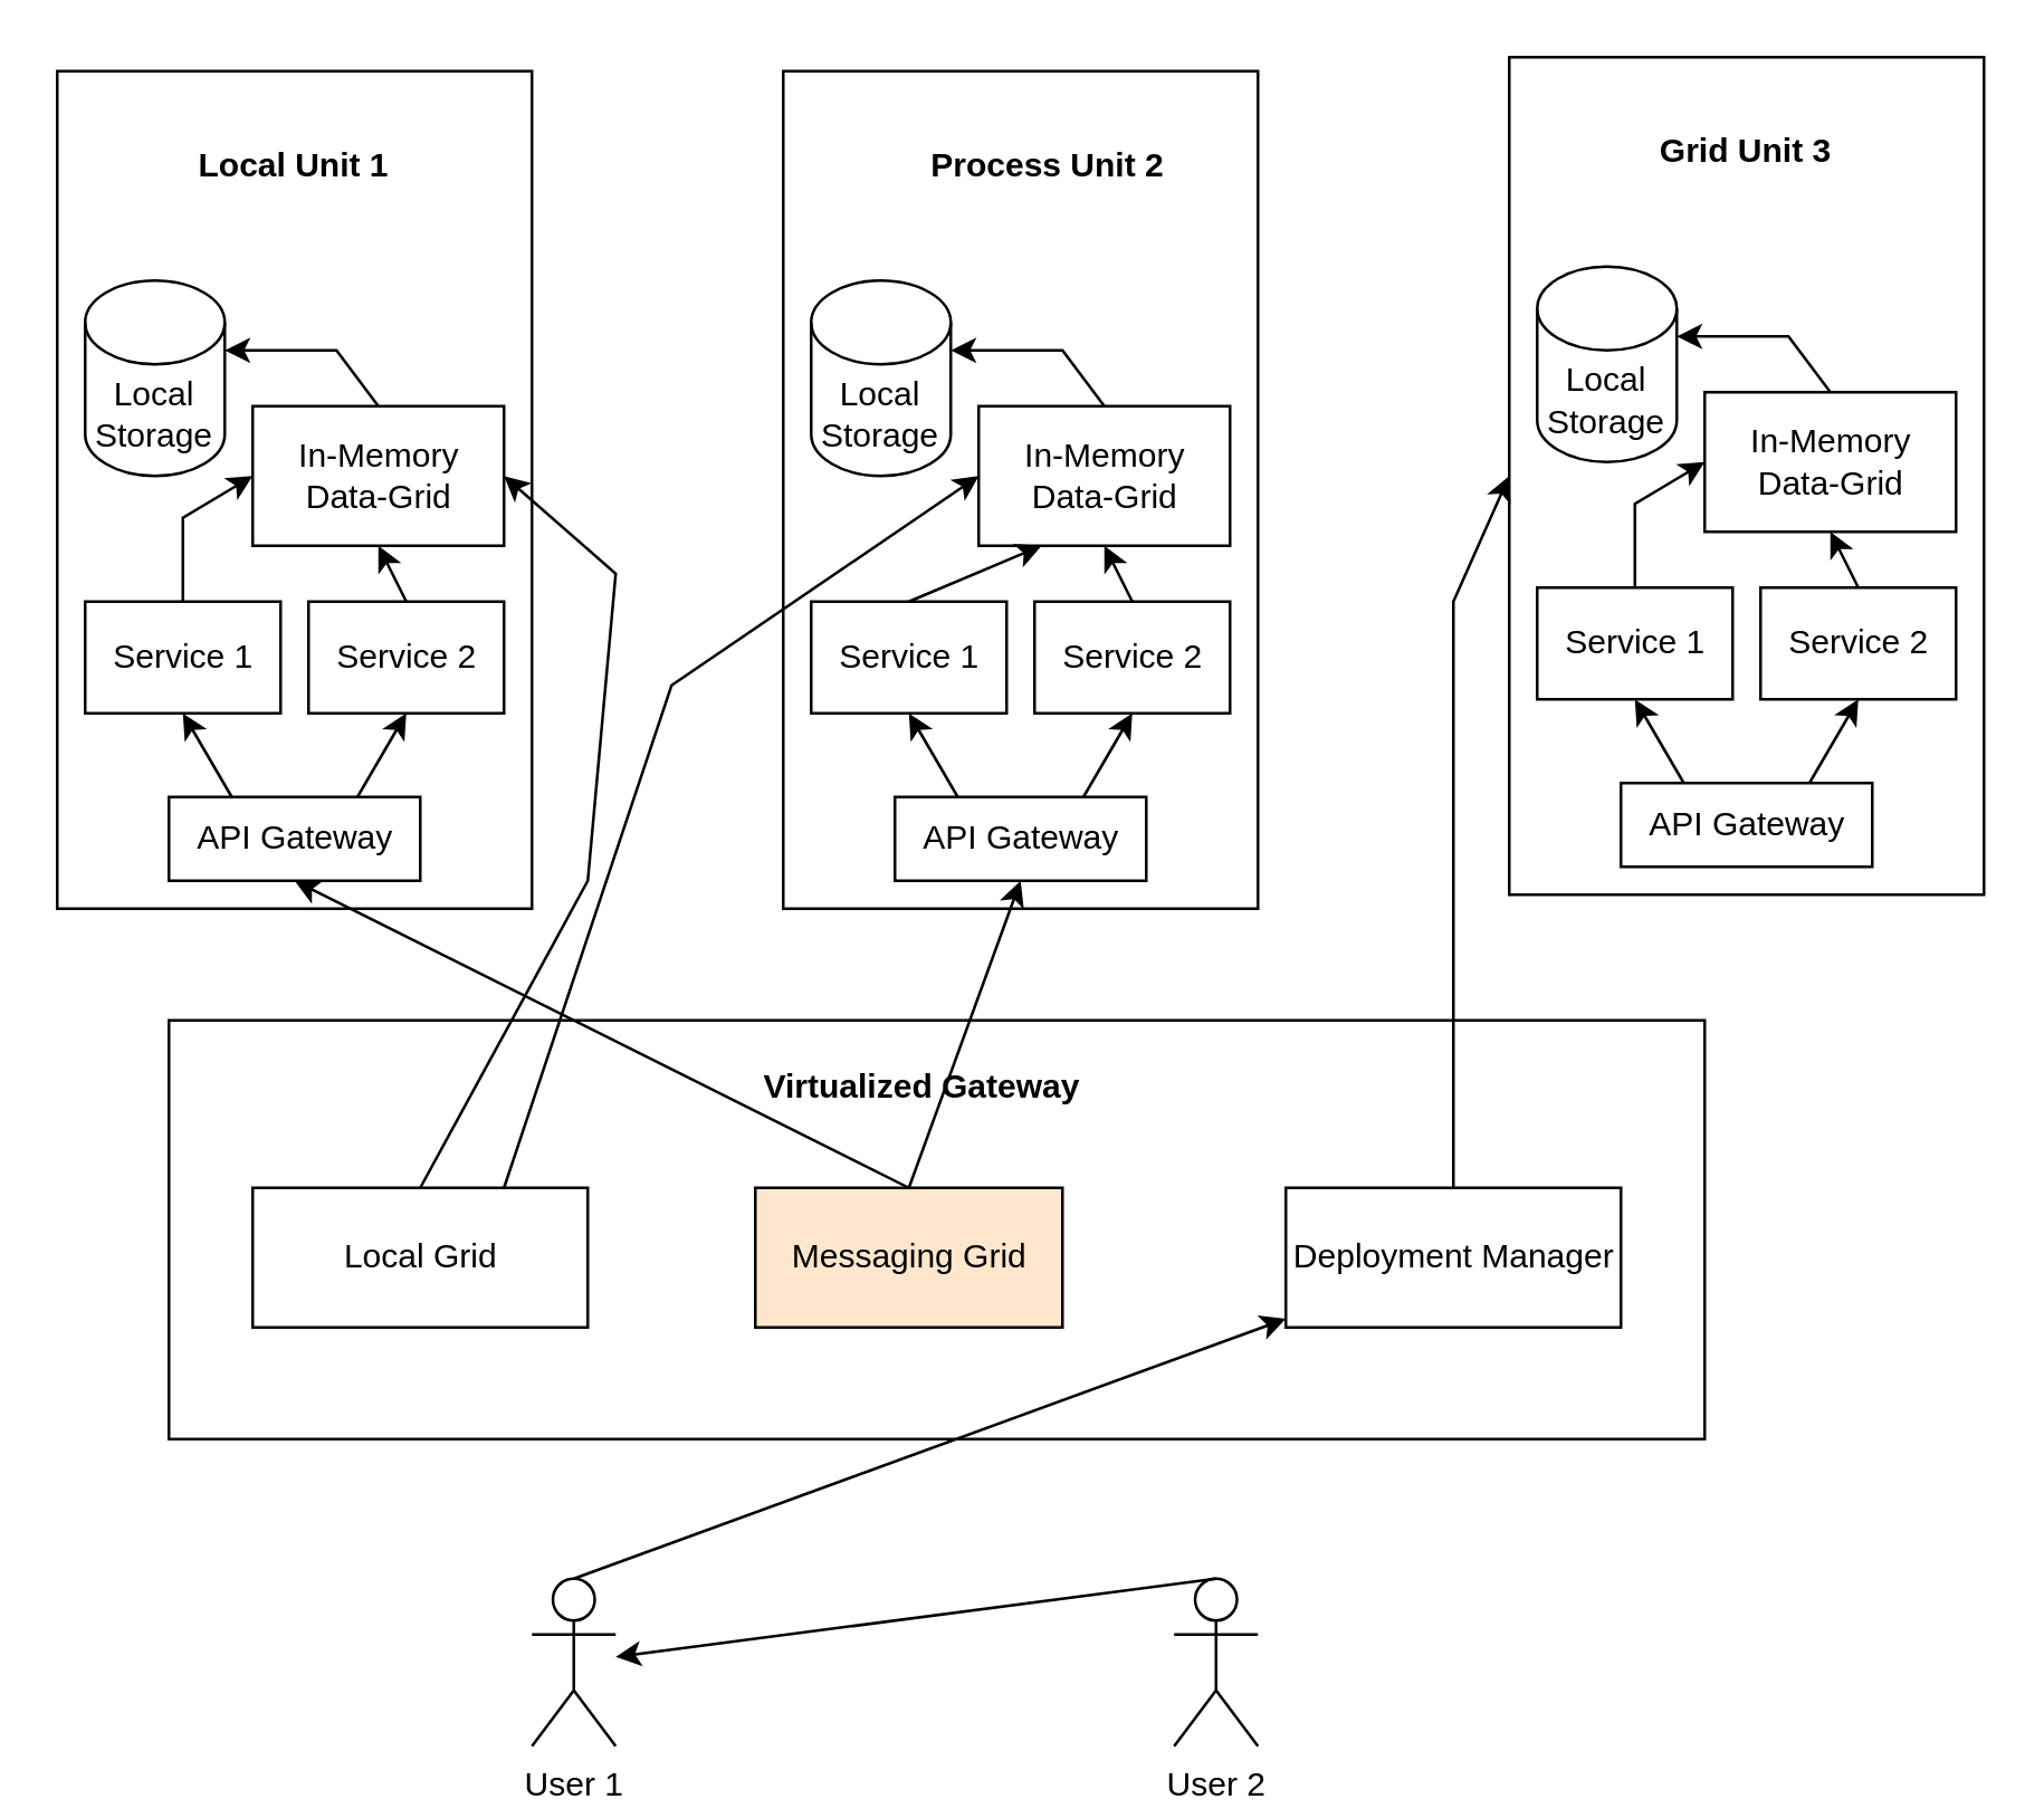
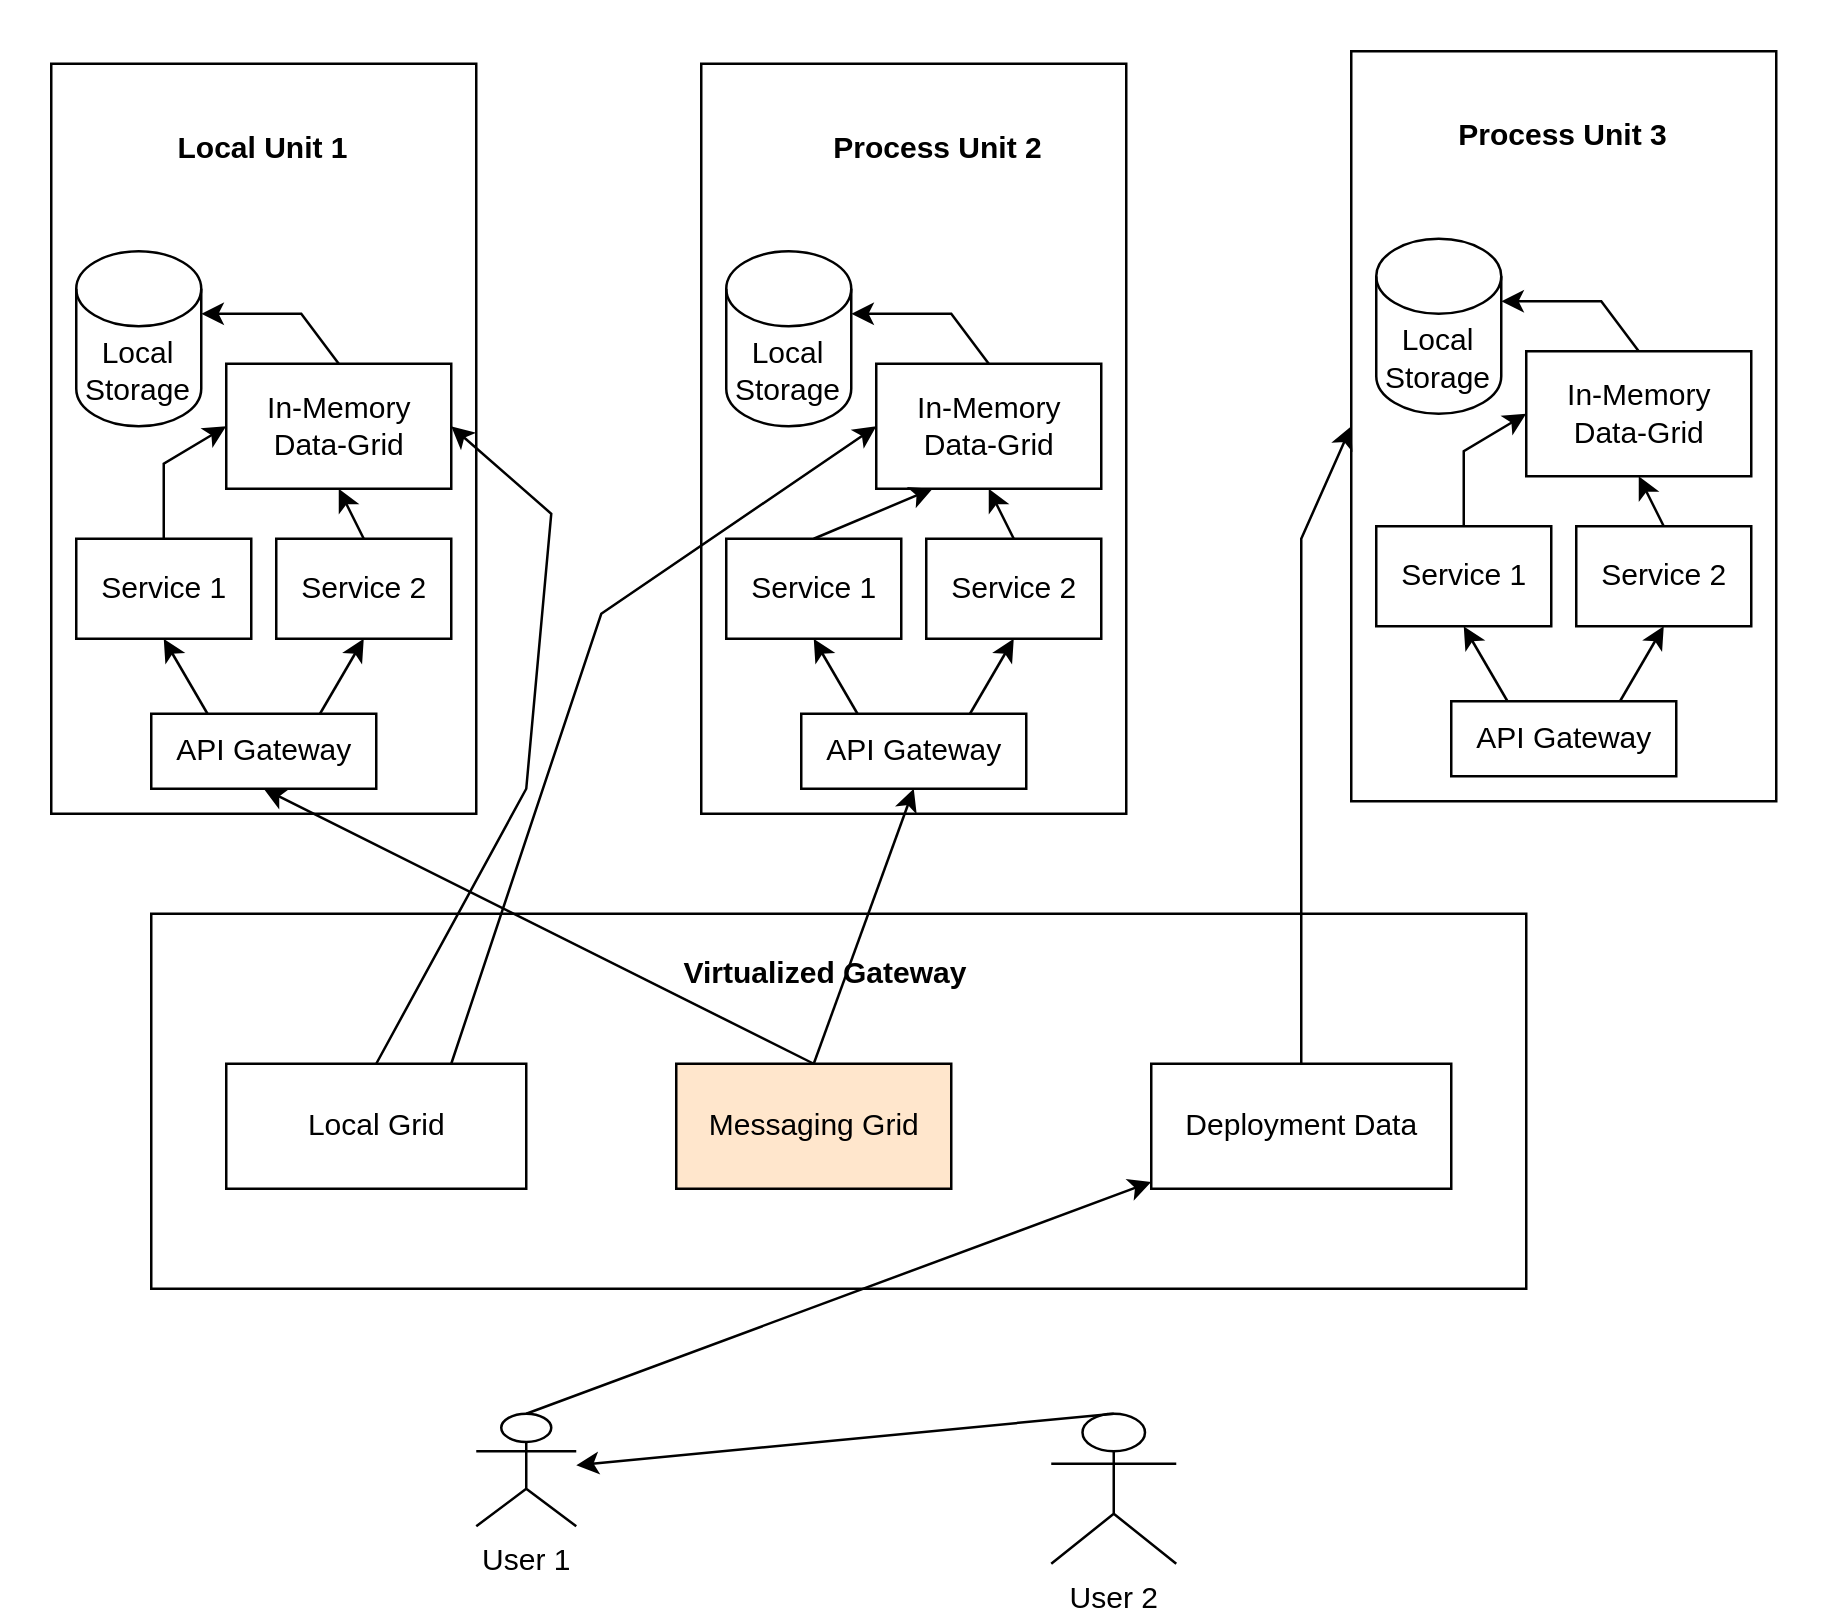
- <mxCell id="41" value="Grid Unit 3" style="text;align=center;fontStyle=1;verticalAlign=middle;spacingLeft=3;spacingRight=3;strokeColor=none;rotatable=0;points=[[0,0.5],[1,0.5]];portConstraint=eastwest;" vertex="1" parent="1"><mxGeometry x="585" y="40" width="80" height="26" as="geometry" /></mxCell>
+ <mxCell id="41" value="Process Unit 3" style="text;align=center;fontStyle=1;verticalAlign=middle;spacingLeft=3;spacingRight=3;strokeColor=none;rotatable=0;points=[[0,0.5],[1,0.5]];portConstraint=eastwest;" vertex="1" parent="1"><mxGeometry x="585" y="40" width="80" height="26" as="geometry" /></mxCell>
- <mxCell id="20" value="Deployment Manager" style="html=1;" vertex="1" parent="1"><mxGeometry x="460" y="425" width="120" height="50" as="geometry" /></mxCell>
+ <mxCell id="20" value="Deployment Data" style="html=1;" vertex="1" parent="1"><mxGeometry x="460" y="425" width="120" height="50" as="geometry" /></mxCell>
- <mxCell id="10" value="User 1" style="shape=umlActor;verticalLabelPosition=bottom;verticalAlign=top;html=1;outlineConnect=0;" vertex="1" parent="1"><mxGeometry x="190" y="565" width="30" height="60" as="geometry" /></mxCell>
+ <mxCell id="10" value="User 1" style="shape=umlActor;verticalLabelPosition=bottom;verticalAlign=top;html=1;outlineConnect=0;" vertex="1" parent="1"><mxGeometry x="190" y="565" width="40" height="45" as="geometry" /></mxCell>
- <mxCell id="19" value="User 2" style="shape=umlActor;verticalLabelPosition=bottom;verticalAlign=top;html=1;outlineConnect=0;" vertex="1" parent="1"><mxGeometry x="420" y="565" width="30" height="60" as="geometry" /></mxCell>
+ <mxCell id="19" value="User 2" style="shape=umlActor;verticalLabelPosition=bottom;verticalAlign=top;html=1;outlineConnect=0;" vertex="1" parent="1"><mxGeometry x="420" y="565" width="50" height="60" as="geometry" /></mxCell>
